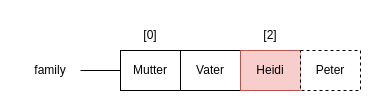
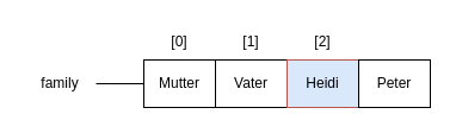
+ <mxCell id="5" value="[1]" style="text;html=1;strokeColor=none;fillColor=none;align=center;verticalAlign=middle;whiteSpace=wrap;rounded=0;" vertex="1" parent="1"><mxGeometry x="180" y="20" width="60" height="30" as="geometry" /></mxCell>
- <mxCell id="6" value="Heidi" style="rounded=0;whiteSpace=wrap;html=1;fillColor=#f8cecc;strokeColor=#b85450;" vertex="1" parent="1"><mxGeometry x="240" y="50" width="60" height="40" as="geometry" /></mxCell>
+ <mxCell id="6" value="Heidi" style="rounded=0;whiteSpace=wrap;html=1;fillColor=#dae8fc;strokeColor=#b85450;" vertex="1" parent="1"><mxGeometry x="240" y="50" width="60" height="40" as="geometry" /></mxCell>
- <mxCell id="8" value="Peter" style="rounded=0;whiteSpace=wrap;html=1;dashed=1;" vertex="1" parent="1"><mxGeometry x="300" y="50" width="60" height="40" as="geometry" /></mxCell>
+ <mxCell id="8" value="Peter" style="rounded=0;whiteSpace=wrap;html=1;" vertex="1" parent="1"><mxGeometry x="300" y="50" width="60" height="40" as="geometry" /></mxCell>
